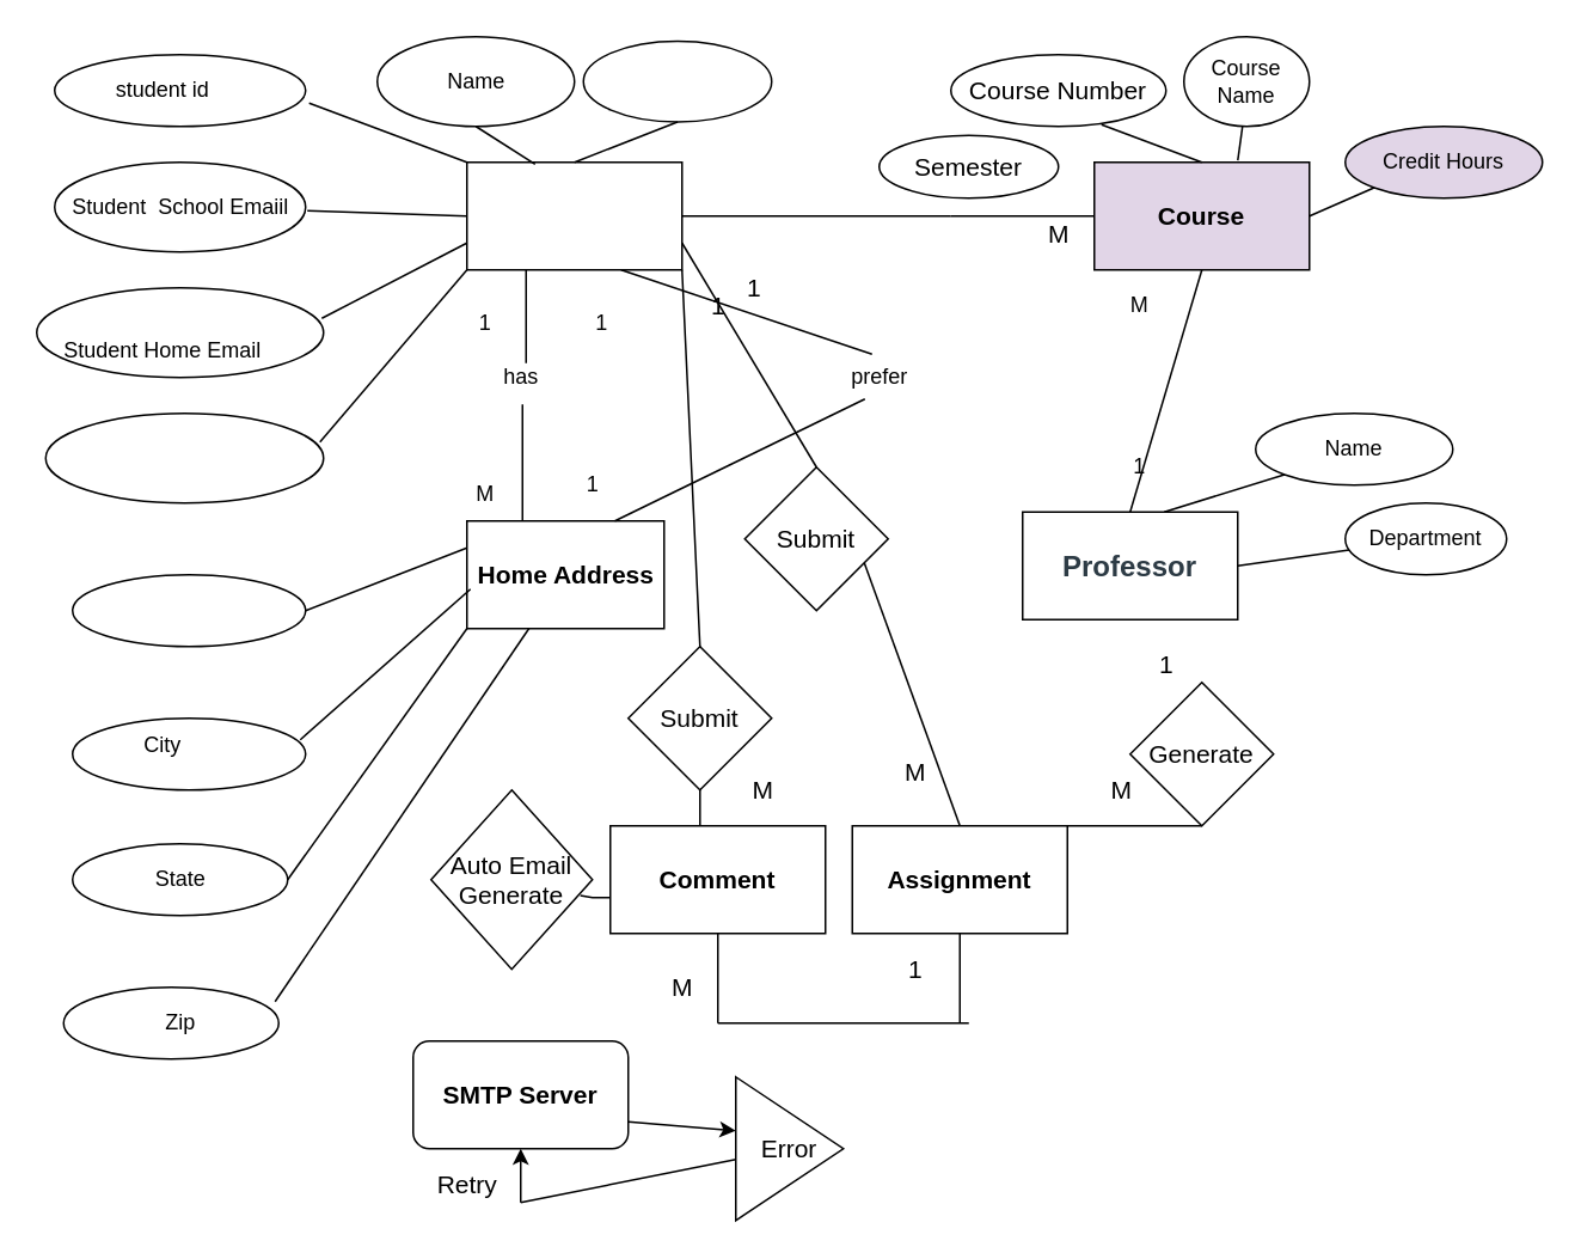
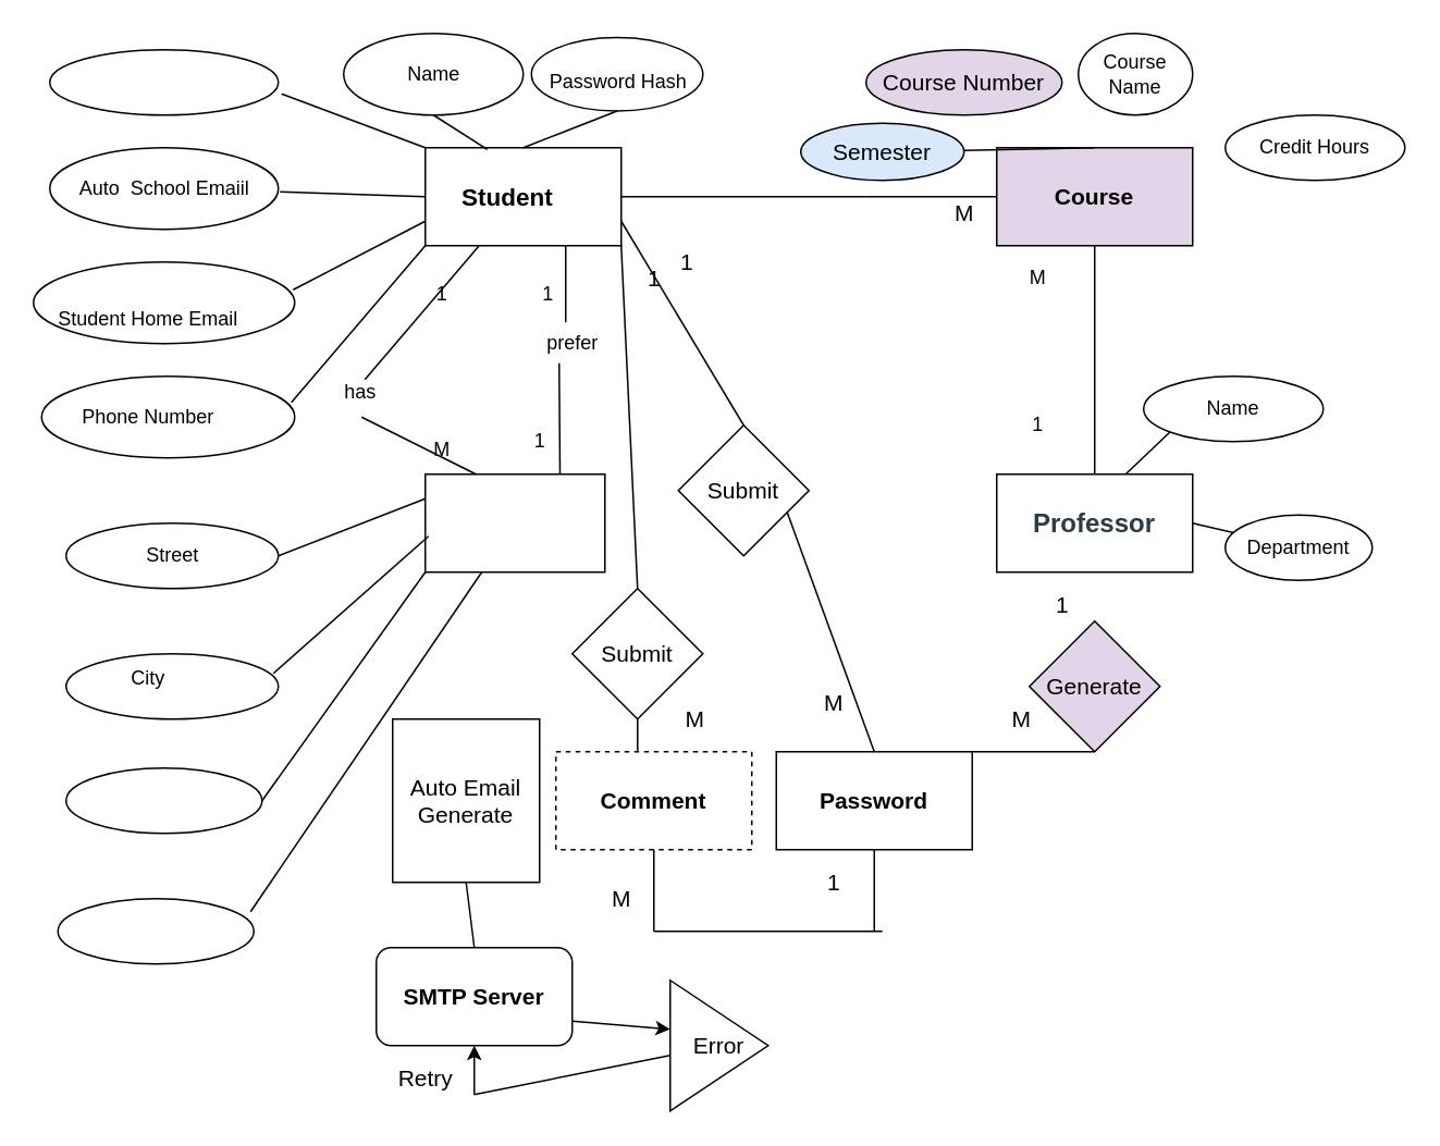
- <mxCell id="5" value="student id" style="text;html=1;resizable=0;autosize=1;align=center;verticalAlign=middle;points=[];fillColor=none;strokeColor=none;rounded=0;" parent="1" vertex="1"><mxGeometry x="55" y="40" width="70" height="20" as="geometry" /></mxCell>
+ <mxCell id="44" value="Password Hash" style="text;html=1;resizable=0;autosize=1;align=center;verticalAlign=middle;points=[];fillColor=none;strokeColor=none;rounded=0;" parent="1" vertex="1"><mxGeometry x="327.5" y="40" width="100" height="20" as="geometry" /></mxCell>
- <mxCell id="47" value="Course Number" style="ellipse;whiteSpace=wrap;html=1;fontSize=14;" parent="1" vertex="1"><mxGeometry x="530" y="30" width="120" height="40" as="geometry" /></mxCell>
+ <mxCell id="47" value="Course Number" style="ellipse;whiteSpace=wrap;html=1;fontSize=14;fillColor=#e1d5e7;" parent="1" vertex="1"><mxGeometry x="530" y="30" width="120" height="40" as="geometry" /></mxCell>
- <mxCell id="83" value="" style="endArrow=none;html=1;rounded=0;entryX=0.7;entryY=0.975;entryDx=0;entryDy=0;entryPerimeter=0;exitX=0.5;exitY=0;exitDx=0;exitDy=0;" edge="1" parent="1" source="46" target="47"><mxGeometry width="50" height="50" relative="1" as="geometry"><mxPoint x="420" y="430" as="sourcePoint" /><mxPoint x="470" y="380" as="targetPoint" /></mxGeometry></mxCell>
+ <mxCell id="83" value="" style="endArrow=none;html=1;rounded=0;exitX=0.5;exitY=0;exitDx=0;exitDy=0;" edge="1" parent="1" source="46" target="48"><mxGeometry width="50" height="50" relative="1" as="geometry"><mxPoint x="420" y="430" as="sourcePoint" /><mxPoint x="470" y="380" as="targetPoint" /></mxGeometry></mxCell>
- <mxCell id="89" value="" style="endArrow=none;html=1;rounded=0;exitX=0.667;exitY=-0.017;exitDx=0;exitDy=0;exitPerimeter=0;" edge="1" parent="1" source="46" target="86"><mxGeometry width="50" height="50" relative="1" as="geometry"><mxPoint x="450" y="350" as="sourcePoint" /><mxPoint x="500" y="300" as="targetPoint" /></mxGeometry></mxCell>
- <mxCell id="87" value="Credit Hours" style="ellipse;whiteSpace=wrap;html=1;fillColor=#e1d5e7;" vertex="1" parent="1"><mxGeometry x="750" y="70" width="110" height="40" as="geometry" /></mxCell>
+ <mxCell id="87" value="Credit Hours" style="ellipse;whiteSpace=wrap;html=1;" vertex="1" parent="1"><mxGeometry x="750" y="70" width="110" height="40" as="geometry" /></mxCell>
- <mxCell id="48" value="Semester" style="ellipse;whiteSpace=wrap;html=1;fontSize=14;" parent="1" vertex="1"><mxGeometry x="490" y="75" width="100" height="35" as="geometry" /></mxCell>
+ <mxCell id="48" value="Semester" style="ellipse;whiteSpace=wrap;html=1;fontSize=14;fillColor=#dae8fc;" parent="1" vertex="1"><mxGeometry x="490" y="75" width="100" height="35" as="geometry" /></mxCell>
- <mxCell id="88" value="" style="endArrow=none;html=1;rounded=0;entryX=1;entryY=0.5;entryDx=0;entryDy=0;exitX=0;exitY=1;exitDx=0;exitDy=0;" edge="1" parent="1" source="87" target="46"><mxGeometry width="50" height="50" relative="1" as="geometry"><mxPoint x="450" y="350" as="sourcePoint" /><mxPoint x="500" y="300" as="targetPoint" /></mxGeometry></mxCell>
- <mxCell id="8" value="Student&amp;nbsp; School Emaiil" style="text;html=1;resizable=0;autosize=1;align=center;verticalAlign=middle;points=[];fillColor=none;strokeColor=none;rounded=0;" parent="1" vertex="1"><mxGeometry x="30" y="105" width="140" height="20" as="geometry" /></mxCell>
+ <mxCell id="8" value="Auto&amp;nbsp; School Emaiil" style="text;html=1;resizable=0;autosize=1;align=center;verticalAlign=middle;points=[];fillColor=none;strokeColor=none;rounded=0;" parent="1" vertex="1"><mxGeometry x="30" y="105" width="140" height="20" as="geometry" /></mxCell>
+ <mxCell id="3" value="Student" style="text;html=1;resizable=0;autosize=4;align=center;verticalAlign=middle;points=[];fillColor=none;strokeColor=none;rounded=0;b;fontStyle=1;fontSize=15;" parent="1" vertex="1"><mxGeometry x="280" y="110" width="60" height="20" as="geometry" /></mxCell>
- <mxCell id="30" value="has" style="text;html=1;resizable=0;autosize=1;align=center;verticalAlign=middle;points=[];fillColor=none;strokeColor=none;rounded=0;" parent="1" vertex="1"><mxGeometry x="275" y="200" width="30" height="20" as="geometry" /></mxCell>
+ <mxCell id="30" value="has" style="text;html=1;resizable=0;autosize=1;align=center;verticalAlign=middle;points=[];fillColor=none;strokeColor=none;rounded=0;" parent="1" vertex="1"><mxGeometry x="205" y="230" width="30" height="20" as="geometry" /></mxCell>
- <mxCell id="35" value="prefer" style="text;html=1;resizable=0;autosize=1;align=center;verticalAlign=middle;points=[];fillColor=none;strokeColor=none;rounded=0;" parent="1" vertex="1"><mxGeometry x="465" y="200" width="50" height="20" as="geometry" /></mxCell>
+ <mxCell id="35" value="prefer" style="text;html=1;resizable=0;autosize=1;align=center;verticalAlign=middle;points=[];fillColor=none;strokeColor=none;rounded=0;" parent="1" vertex="1"><mxGeometry x="325" y="200" width="50" height="20" as="geometry" /></mxCell>
+ <mxCell id="14" value="Phone Number" style="text;html=1;resizable=0;autosize=1;align=center;verticalAlign=middle;points=[];fillColor=none;strokeColor=none;rounded=0;" parent="1" vertex="1"><mxGeometry x="40" y="245" width="100" height="20" as="geometry" /></mxCell>
- <mxCell id="92" value="Department" style="ellipse;whiteSpace=wrap;html=1;" vertex="1" parent="1"><mxGeometry x="750" y="280" width="90" height="40" as="geometry" /></mxCell>
+ <mxCell id="92" value="Department" style="ellipse;whiteSpace=wrap;html=1;" vertex="1" parent="1"><mxGeometry x="750" y="315" width="90" height="40" as="geometry" /></mxCell>
- <mxCell id="49" value="&lt;strong style=&quot;color: rgb(45 , 59 , 69) ; font-family: &amp;#34;arial&amp;#34; , &amp;#34;helvetica&amp;#34; , &amp;#34;verdana&amp;#34; , &amp;#34;times new roman&amp;#34; , sans-serif ; font-size: 16px ; text-align: left ; background-color: rgb(255 , 255 , 255)&quot;&gt;Professor&lt;/strong&gt;" style="rounded=0;whiteSpace=wrap;html=1;" parent="1" vertex="1"><mxGeometry x="570" y="285" width="120" height="60" as="geometry" /></mxCell>
+ <mxCell id="49" value="&lt;strong style=&quot;color: rgb(45 , 59 , 69) ; font-family: &amp;#34;arial&amp;#34; , &amp;#34;helvetica&amp;#34; , &amp;#34;verdana&amp;#34; , &amp;#34;times new roman&amp;#34; , sans-serif ; font-size: 16px ; text-align: left ; background-color: rgb(255 , 255 , 255)&quot;&gt;Professor&lt;/strong&gt;" style="rounded=0;whiteSpace=wrap;html=1;" parent="1" vertex="1"><mxGeometry x="610" y="290" width="120" height="60" as="geometry" /></mxCell>
- <mxCell id="17" value="Home Address" style="text;html=1;resizable=0;autosize=1;align=center;verticalAlign=middle;points=[];fillColor=none;strokeColor=none;rounded=0;fontStyle=1;fontSize=14;" parent="1" vertex="1"><mxGeometry x="260" y="310" width="110" height="20" as="geometry" /></mxCell>
+ <mxCell id="19" value="Street" style="text;html=1;resizable=0;autosize=1;align=center;verticalAlign=middle;points=[];fillColor=none;strokeColor=none;rounded=0;" parent="1" vertex="1"><mxGeometry x="80" y="330" width="50" height="20" as="geometry" /></mxCell>
- <mxCell id="58" value="Generate" style="rhombus;whiteSpace=wrap;html=1;fontSize=14;" parent="1" vertex="1"><mxGeometry x="630" y="380" width="80" height="80" as="geometry" /></mxCell>
+ <mxCell id="58" value="Generate" style="rhombus;whiteSpace=wrap;html=1;fontSize=14;fillColor=#e1d5e7;" parent="1" vertex="1"><mxGeometry x="630" y="380" width="80" height="80" as="geometry" /></mxCell>
- <mxCell id="23" value="State" style="text;html=1;resizable=0;autosize=1;align=center;verticalAlign=middle;points=[];fillColor=none;strokeColor=none;rounded=0;" parent="1" vertex="1"><mxGeometry x="80" y="480" width="40" height="20" as="geometry" /></mxCell>
- <mxCell id="75" value="Auto Email Generate" style="rhombus;whiteSpace=wrap;html=1;fontSize=14;" parent="1" vertex="1"><mxGeometry x="240" y="440" width="90" height="100" as="geometry" /></mxCell>
+ <mxCell id="75" value="Auto Email Generate" style="whiteSpace=wrap;html=1;fontSize=14;rounded=0;" parent="1" vertex="1"><mxGeometry x="240" y="440" width="90" height="100" as="geometry" /></mxCell>
- <mxCell id="64" value="&lt;b&gt;Comment&lt;/b&gt;" style="rounded=0;whiteSpace=wrap;html=1;fontSize=14;" parent="1" vertex="1"><mxGeometry x="340" y="460" width="120" height="60" as="geometry" /></mxCell>
+ <mxCell id="64" value="&lt;b&gt;Comment&lt;/b&gt;" style="rounded=0;whiteSpace=wrap;html=1;fontSize=14;dashed=1;" parent="1" vertex="1"><mxGeometry x="340" y="460" width="120" height="60" as="geometry" /></mxCell>
- <mxCell id="53" value="&lt;b&gt;&lt;font style=&quot;font-size: 14px&quot;&gt;Assignment&lt;/font&gt;&lt;/b&gt;" style="rounded=0;whiteSpace=wrap;html=1;" parent="1" vertex="1"><mxGeometry x="475" y="460" width="120" height="60" as="geometry" /></mxCell>
+ <mxCell id="53" value="&lt;b&gt;&lt;font style=&quot;font-size: 14px&quot;&gt;Password&lt;/font&gt;&lt;/b&gt;" style="rounded=0;whiteSpace=wrap;html=1;" parent="1" vertex="1"><mxGeometry x="475" y="460" width="120" height="60" as="geometry" /></mxCell>
- <mxCell id="76" value="" style="endArrow=none;html=1;rounded=0;fontSize=14;exitX=0.925;exitY=0.588;exitDx=0;exitDy=0;exitPerimeter=0;entryX=0;entryY=0.667;entryDx=0;entryDy=0;entryPerimeter=0;" parent="1" source="75" target="64" edge="1"><mxGeometry width="50" height="50" relative="1" as="geometry"><mxPoint x="470" y="470" as="sourcePoint" /><mxPoint x="340" y="507" as="targetPoint" /><Array as="points"><mxPoint x="330" y="500" /></Array></mxGeometry></mxCell>
+ <mxCell id="77" value="" style="endArrow=none;html=1;rounded=0;fontSize=14;exitX=0.5;exitY=1;exitDx=0;exitDy=0;entryX=0.5;entryY=0;entryDx=0;entryDy=0;" parent="1" source="75" target="74" edge="1"><mxGeometry width="50" height="50" relative="1" as="geometry"><mxPoint x="290" y="530" as="sourcePoint" /><mxPoint x="290" y="570" as="targetPoint" /></mxGeometry></mxCell>
- <mxCell id="25" value="Zip" style="text;html=1;resizable=0;autosize=1;align=center;verticalAlign=middle;points=[];fillColor=none;strokeColor=none;rounded=0;" parent="1" vertex="1"><mxGeometry x="85" y="560" width="30" height="20" as="geometry" /></mxCell>
